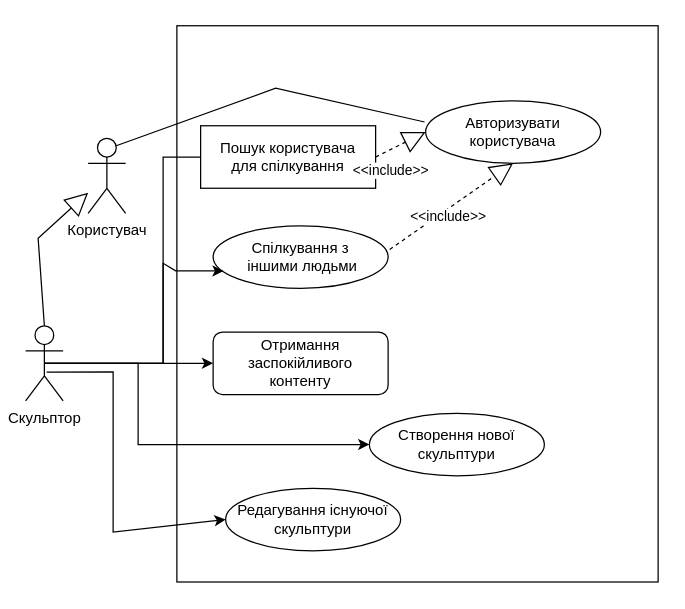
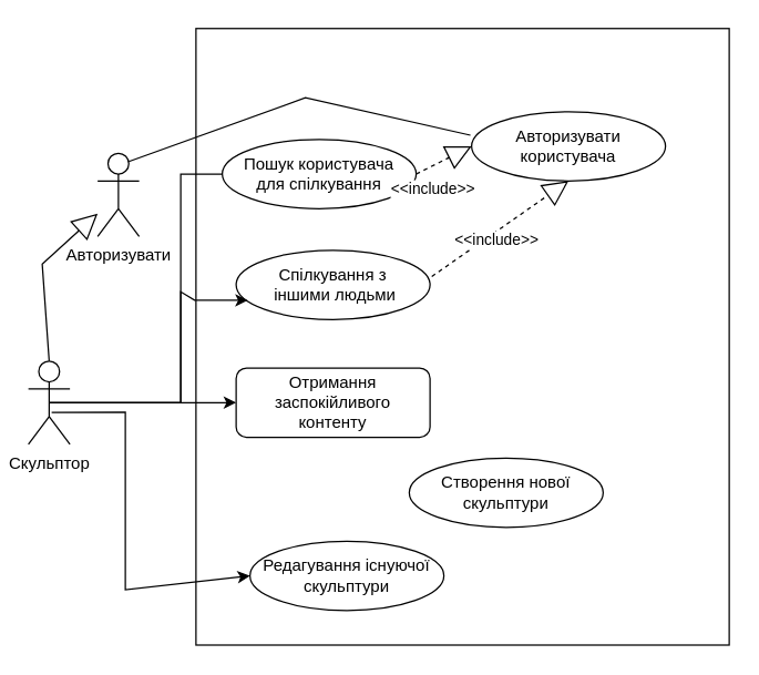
- <mxCell id="8" value="Пошук користувача &lt;br&gt;для спілкування" style="whiteSpace=wrap;html=1;rounded=0;" parent="1" vertex="1"><mxGeometry x="160" y="100" width="140" height="50" as="geometry" /></mxCell>
+ <mxCell id="8" value="Пошук користувача &lt;br&gt;для спілкування" style="ellipse;whiteSpace=wrap;html=1;" parent="1" vertex="1"><mxGeometry x="160" y="100" width="140" height="50" as="geometry" /></mxCell>
- <mxCell id="2" value="Користувач" style="shape=umlActor;verticalLabelPosition=bottom;verticalAlign=top;html=1;" parent="1" vertex="1"><mxGeometry x="70" y="110" width="30" height="60" as="geometry" /></mxCell>
+ <mxCell id="2" value="Авторизувати" style="shape=umlActor;verticalLabelPosition=bottom;verticalAlign=top;html=1;" parent="1" vertex="1"><mxGeometry x="70" y="110" width="30" height="60" as="geometry" /></mxCell>
- <mxCell id="13" style="rounded=0;orthogonalLoop=1;jettySize=auto;html=1;entryX=0;entryY=0.5;entryDx=0;entryDy=0;exitX=0.5;exitY=0.5;exitDx=0;exitDy=0;exitPerimeter=0;" parent="1" source="3" target="6" edge="1"><mxGeometry relative="1" as="geometry"><mxPoint x="67" y="307" as="sourcePoint" /><mxPoint x="180" y="385" as="targetPoint" /><Array as="points"><mxPoint x="110" y="290" /><mxPoint x="110" y="355" /></Array></mxGeometry></mxCell>
